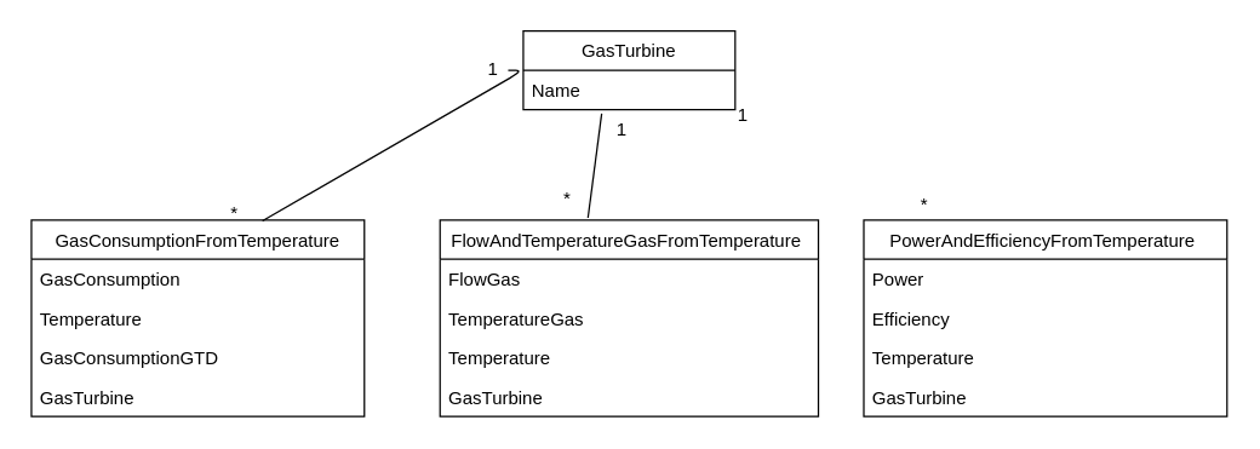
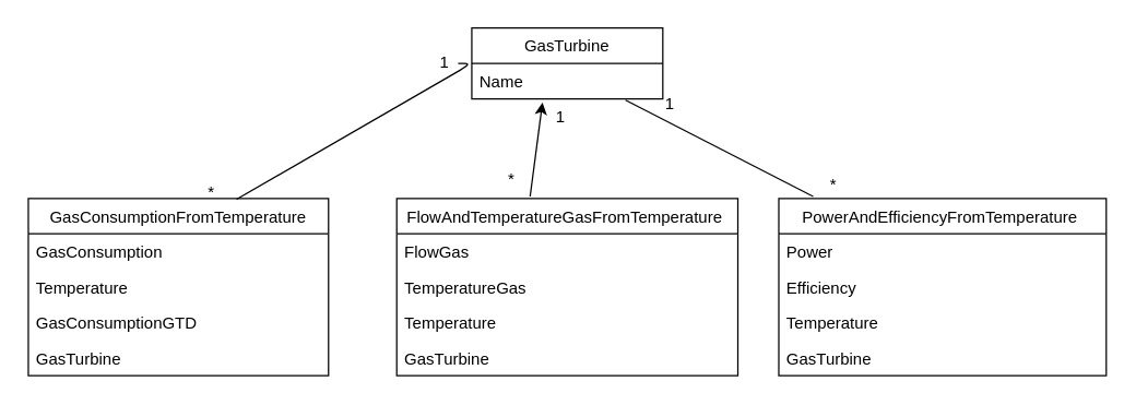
- <mxCell id="20" value="" parent="1" style="endArrow=none;html=1;entryX=0.37;entryY=1.103;entryDx=0;entryDy=0;entryPerimeter=0;exitX=0.391;exitY=-0.011;exitDx=0;exitDy=0;exitPerimeter=0;" target="3" edge="1" source="14"><mxGeometry as="geometry" height="50" width="50" relative="1"><mxPoint as="sourcePoint" x="400" y="140" /><mxPoint as="targetPoint" x="450" y="90" /></mxGeometry></mxCell>
+ <mxCell id="20" value="" parent="1" style="endArrow=classic;html=1;entryX=0.37;entryY=1.103;entryDx=0;entryDy=0;entryPerimeter=0;exitX=0.391;exitY=-0.011;exitDx=0;exitDy=0;exitPerimeter=0;" target="3" edge="1" source="14"><mxGeometry as="geometry" height="50" width="50" relative="1"><mxPoint as="sourcePoint" x="400" y="140" /><mxPoint as="targetPoint" x="450" y="90" /></mxGeometry></mxCell>
+ <mxCell id="21" value="" parent="1" style="endArrow=none;html=1;entryX=0.805;entryY=1.038;entryDx=0;entryDy=0;entryPerimeter=0;exitX=0.105;exitY=-0.011;exitDx=0;exitDy=0;exitPerimeter=0;" target="3" edge="1" source="4"><mxGeometry as="geometry" height="50" width="50" relative="1"><mxPoint as="sourcePoint" x="470" y="130" /><mxPoint as="targetPoint" x="520" y="80" /></mxGeometry></mxCell>
